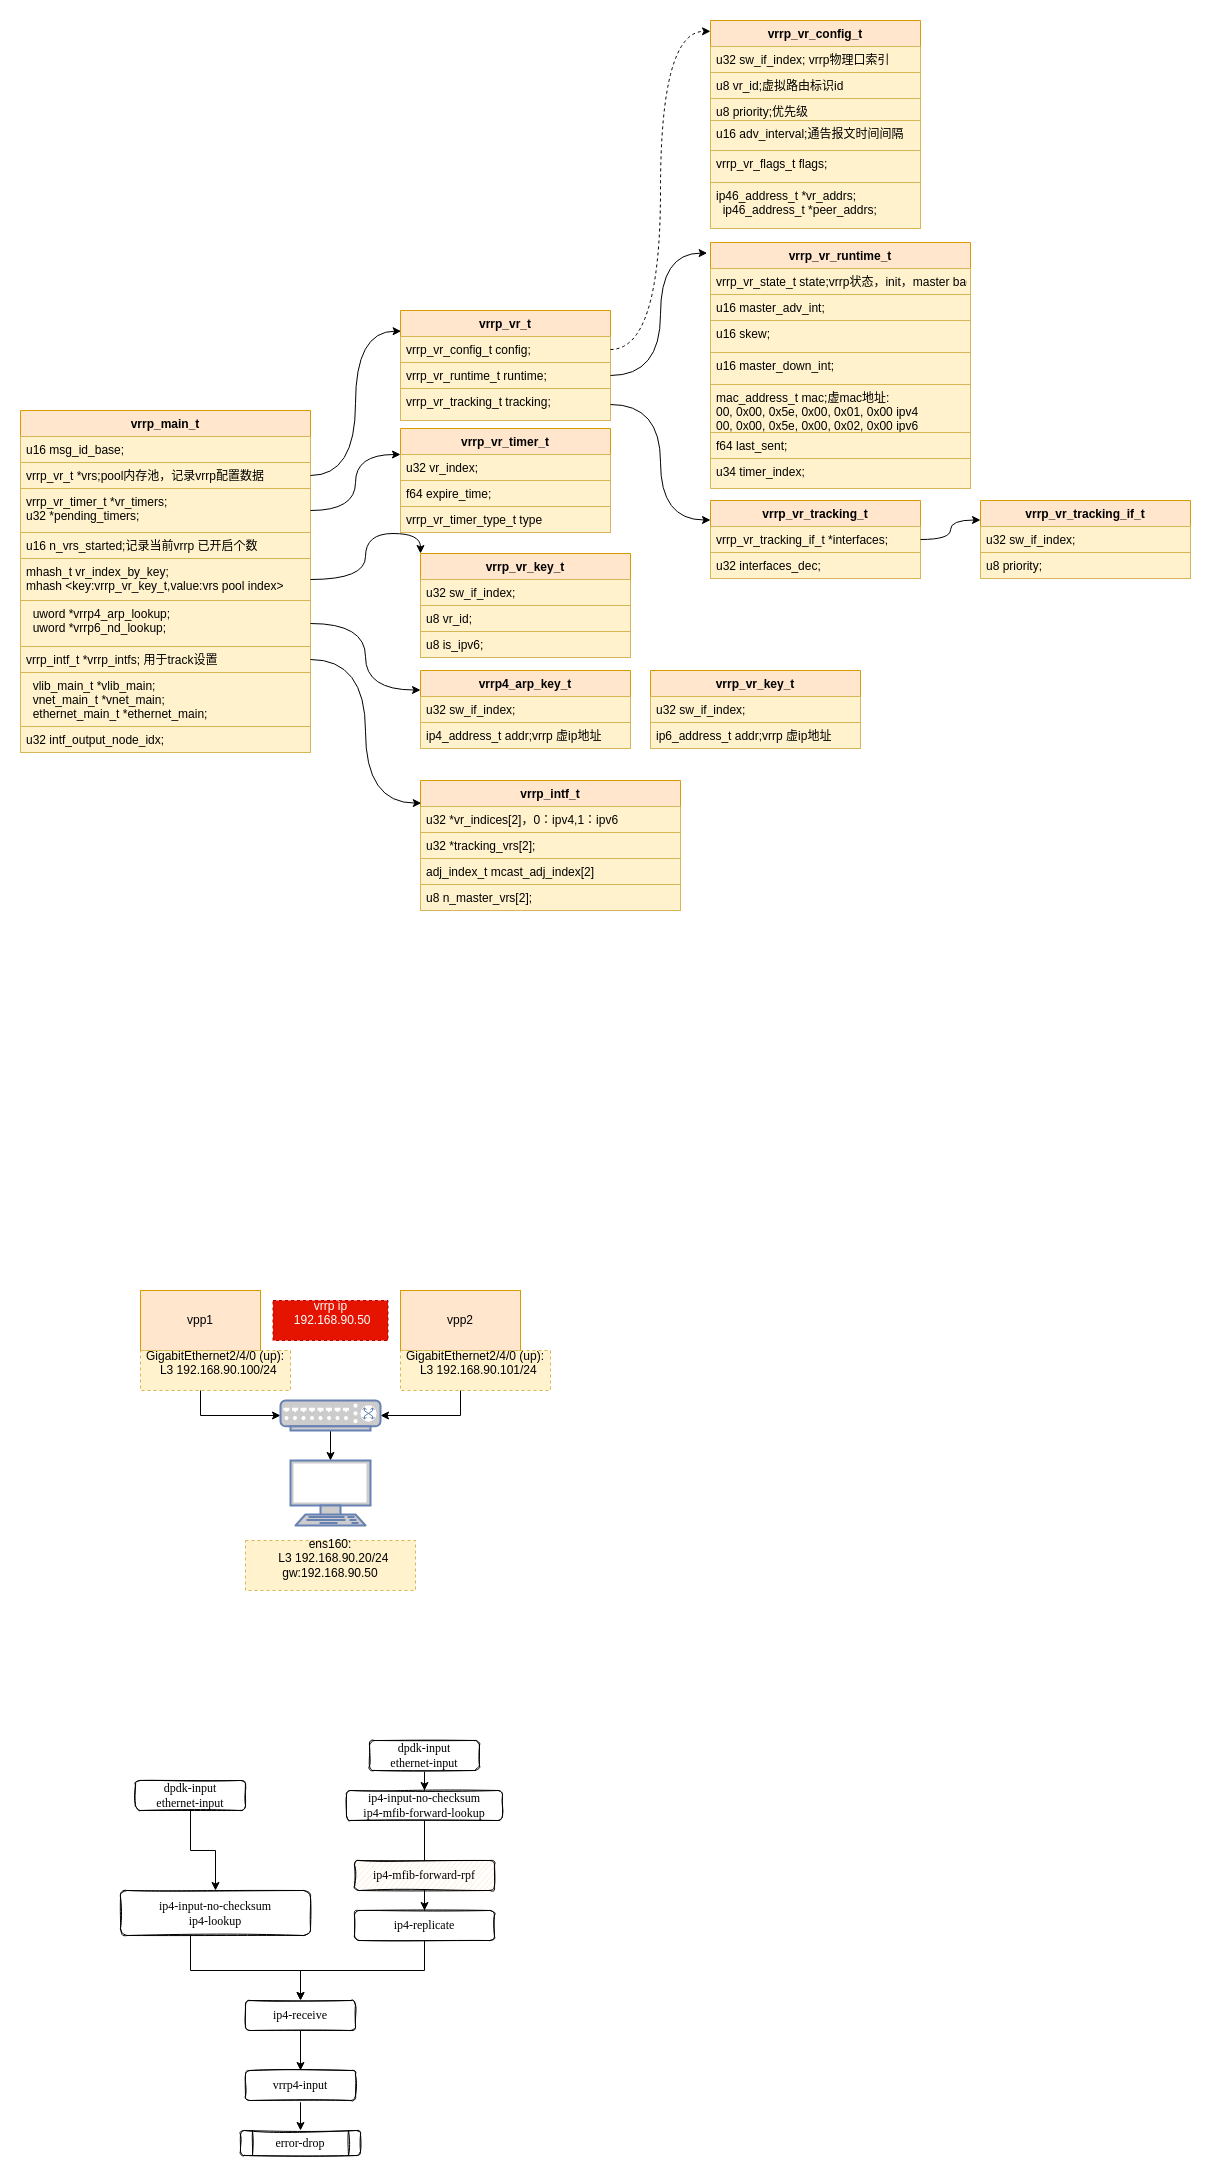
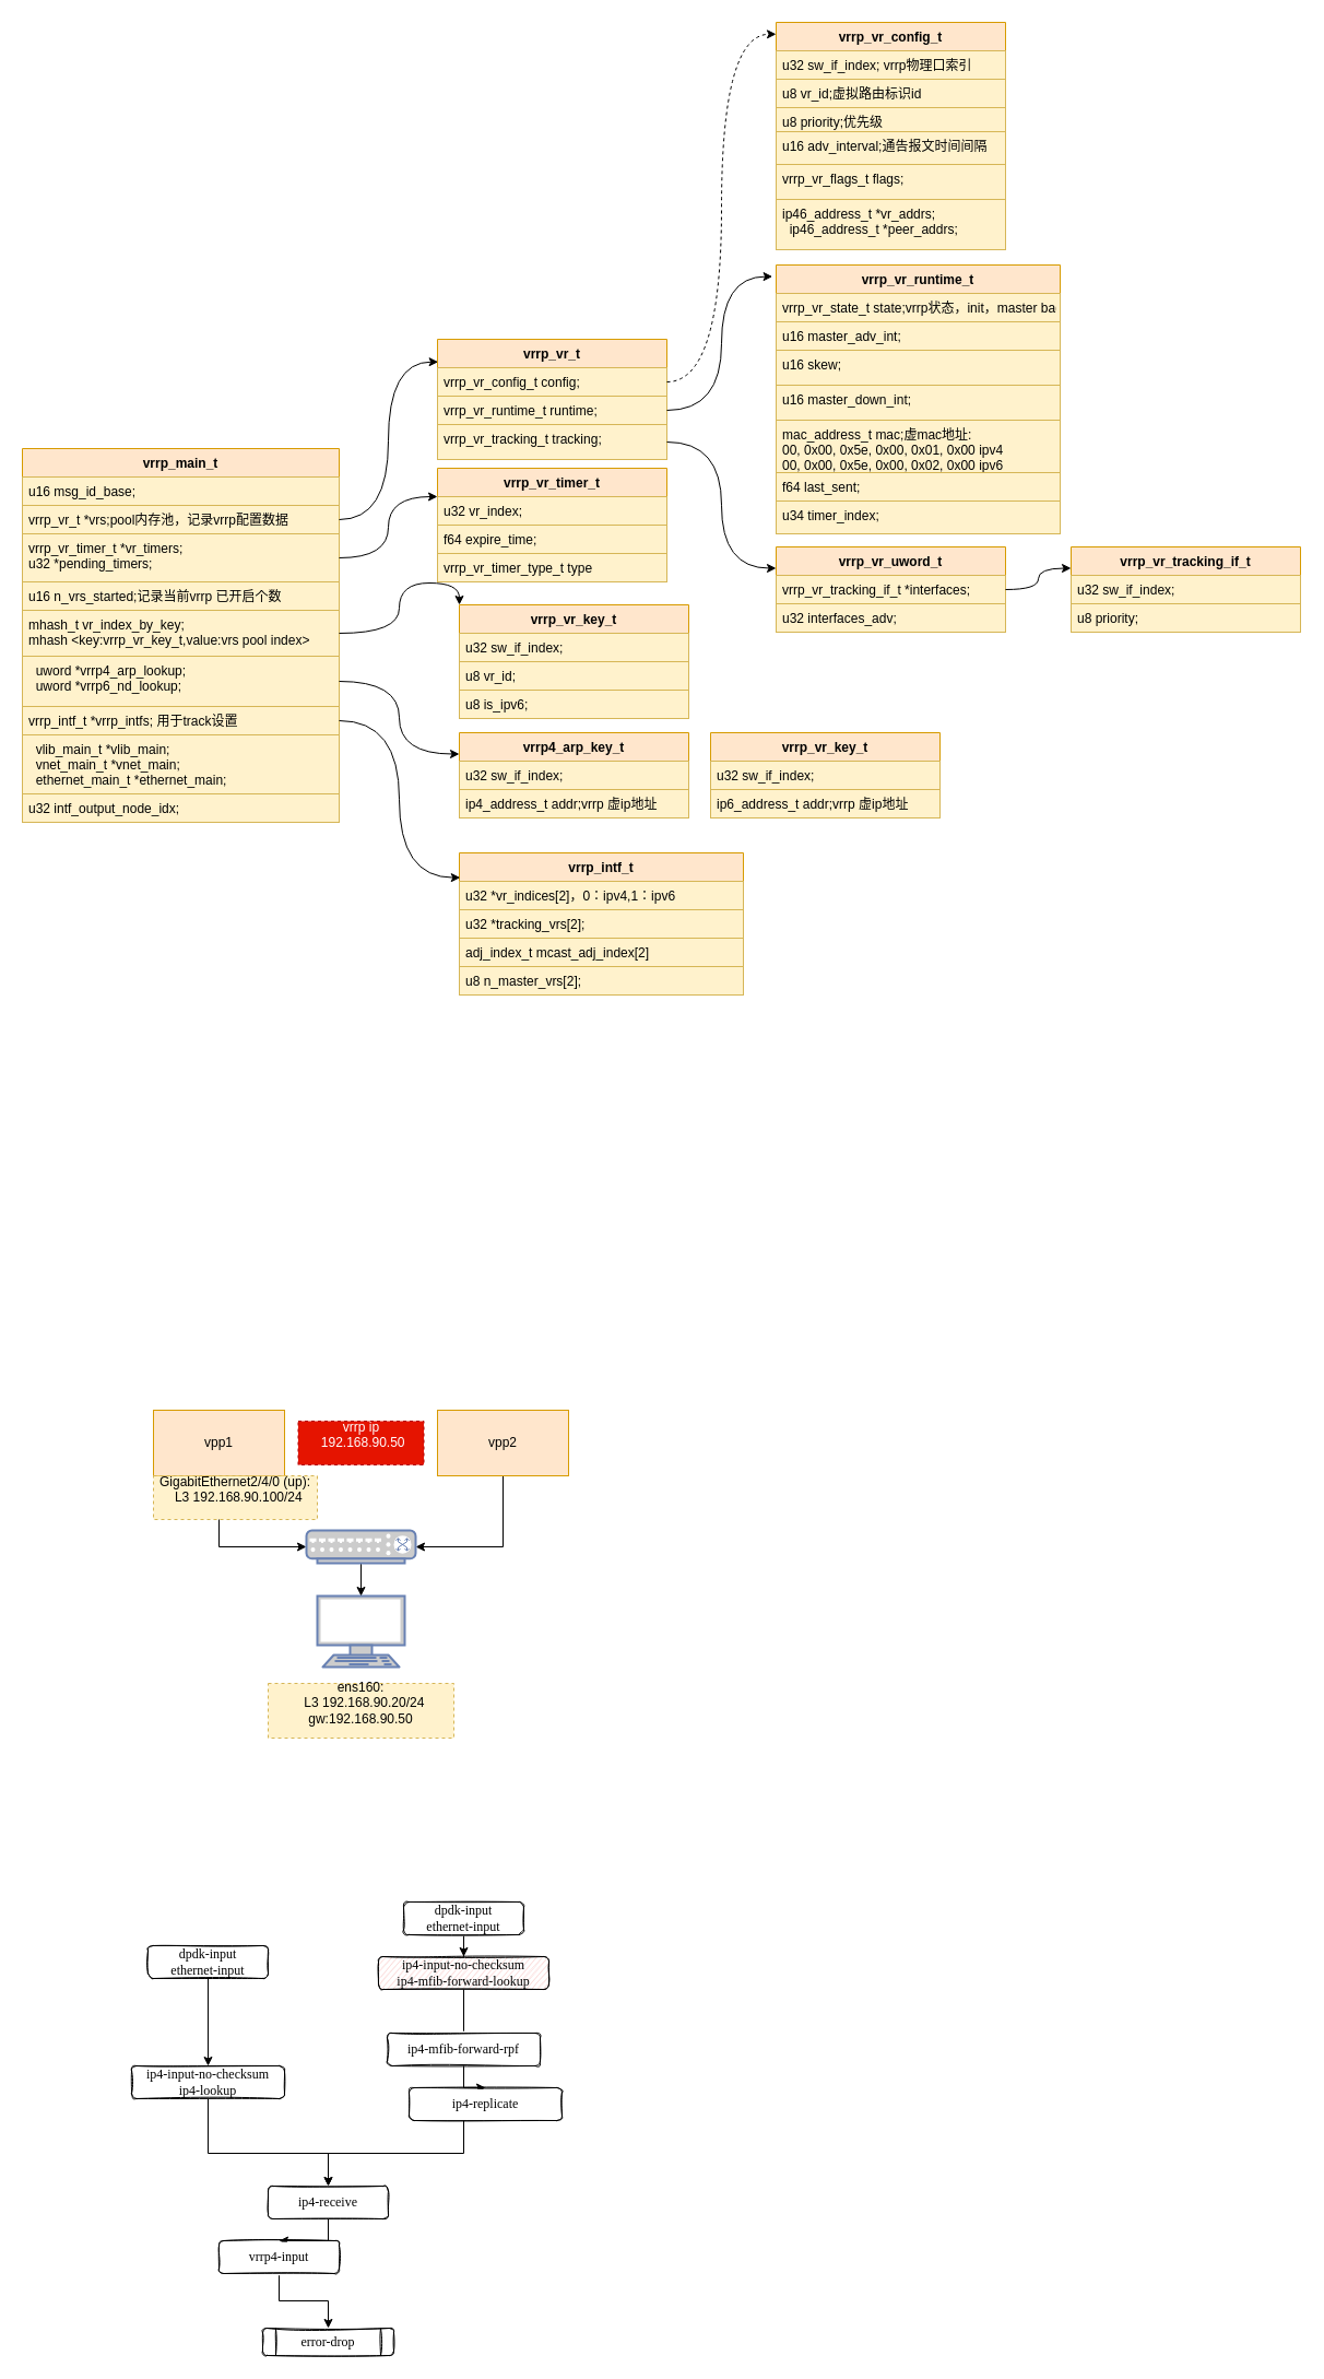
- <mxCell id="42" value="vrrp_vr_tracking_t" style="swimlane;fontStyle=1;align=center;verticalAlign=top;childLayout=stackLayout;horizontal=1;startSize=26;horizontalStack=0;resizeParent=1;resizeParentMax=0;resizeLast=0;collapsible=1;marginBottom=0;strokeColor=#d79b00;fillColor=#ffe6cc;" parent="1" vertex="1"><mxGeometry x="710" y="500" width="210" height="78" as="geometry" /></mxCell>
+ <mxCell id="42" value="vrrp_vr_uword_t" style="swimlane;fontStyle=1;align=center;verticalAlign=top;childLayout=stackLayout;horizontal=1;startSize=26;horizontalStack=0;resizeParent=1;resizeParentMax=0;resizeLast=0;collapsible=1;marginBottom=0;strokeColor=#d79b00;fillColor=#ffe6cc;" parent="1" vertex="1"><mxGeometry x="710" y="500" width="210" height="78" as="geometry" /></mxCell>
- <mxCell id="44" value="u32 interfaces_dec;" style="text;strokeColor=#d6b656;fillColor=#fff2cc;align=left;verticalAlign=top;spacingLeft=4;spacingRight=4;overflow=hidden;rotatable=0;points=[[0,0.5],[1,0.5]];portConstraint=eastwest;" parent="42" vertex="1"><mxGeometry y="52" width="210" height="26" as="geometry" /></mxCell>
+ <mxCell id="44" value="u32 interfaces_adv;" style="text;strokeColor=#d6b656;fillColor=#fff2cc;align=left;verticalAlign=top;spacingLeft=4;spacingRight=4;overflow=hidden;rotatable=0;points=[[0,0.5],[1,0.5]];portConstraint=eastwest;" parent="42" vertex="1"><mxGeometry y="52" width="210" height="26" as="geometry" /></mxCell>
- <mxCell id="10" value="&lt;div&gt;GigabitEthernet2/4/0 (up):&lt;/div&gt;&lt;div&gt;&amp;nbsp; L3 192.168.90.101/24&lt;/div&gt;&lt;div&gt;&lt;br&gt;&lt;/div&gt;" style="text;html=1;strokeColor=#d6b656;fillColor=#fff2cc;align=center;verticalAlign=middle;whiteSpace=wrap;rounded=0;dashed=1;" parent="1" vertex="1"><mxGeometry x="400" y="1350" width="150" height="40" as="geometry" /></mxCell>
- <mxCell id="88" value="ip4-input-no-checksum&lt;br&gt;ip4-mfib-forward-lookup" style="rounded=1;whiteSpace=wrap;html=1;fontFamily=Comic Sans MS;labelBackgroundColor=none;labelBorderColor=none;shadow=0;sketch=1;glass=0;" vertex="1" parent="1"><mxGeometry x="346" y="1790" width="156" height="30" as="geometry" /></mxCell>
+ <mxCell id="88" value="ip4-input-no-checksum&lt;br&gt;ip4-mfib-forward-lookup" style="rounded=1;whiteSpace=wrap;html=1;fontFamily=Comic Sans MS;labelBackgroundColor=none;labelBorderColor=none;shadow=0;sketch=1;glass=0;fillColor=#f8cecc;" vertex="1" parent="1"><mxGeometry x="346" y="1790" width="156" height="30" as="geometry" /></mxCell>
- <mxCell id="90" value="ip4-mfib-forward-rpf" style="rounded=1;whiteSpace=wrap;html=1;fontFamily=Comic Sans MS;labelBackgroundColor=none;labelBorderColor=none;shadow=0;sketch=1;glass=0;fillColor=#ffe6cc;" vertex="1" parent="1"><mxGeometry x="354" y="1860" width="140" height="30" as="geometry" /></mxCell>
+ <mxCell id="90" value="ip4-mfib-forward-rpf" style="rounded=1;whiteSpace=wrap;html=1;fontFamily=Comic Sans MS;labelBackgroundColor=none;labelBorderColor=none;shadow=0;sketch=1;glass=0;" vertex="1" parent="1"><mxGeometry x="354" y="1860" width="140" height="30" as="geometry" /></mxCell>
- <mxCell id="79" value="ip4-input-no-checksum&lt;br&gt;ip4-lookup" style="rounded=1;whiteSpace=wrap;html=1;fontFamily=Comic Sans MS;labelBackgroundColor=none;labelBorderColor=none;shadow=0;sketch=1;glass=0;" vertex="1" parent="1"><mxGeometry x="120" y="1890" width="190" height="45" as="geometry" /></mxCell>
+ <mxCell id="79" value="ip4-input-no-checksum&lt;br&gt;ip4-lookup" style="rounded=1;whiteSpace=wrap;html=1;fontFamily=Comic Sans MS;labelBackgroundColor=none;labelBorderColor=none;shadow=0;sketch=1;glass=0;" vertex="1" parent="1"><mxGeometry x="120" y="1890" width="140" height="30" as="geometry" /></mxCell>
- <mxCell id="92" value="ip4-replicate" style="rounded=1;whiteSpace=wrap;html=1;fontFamily=Comic Sans MS;labelBackgroundColor=none;labelBorderColor=none;shadow=0;sketch=1;glass=0;" vertex="1" parent="1"><mxGeometry x="354" y="1910" width="140" height="30" as="geometry" /></mxCell>
+ <mxCell id="92" value="ip4-replicate" style="rounded=1;whiteSpace=wrap;html=1;fontFamily=Comic Sans MS;labelBackgroundColor=none;labelBorderColor=none;shadow=0;sketch=1;glass=0;" vertex="1" parent="1"><mxGeometry x="374" y="1910" width="140" height="30" as="geometry" /></mxCell>
- <mxCell id="83" value="vrrp4-input" style="rounded=1;whiteSpace=wrap;html=1;fontFamily=Comic Sans MS;labelBackgroundColor=none;labelBorderColor=none;shadow=0;sketch=1;glass=0;" vertex="1" parent="1"><mxGeometry x="245" y="2070" width="110" height="30" as="geometry" /></mxCell>
+ <mxCell id="83" value="vrrp4-input" style="rounded=1;whiteSpace=wrap;html=1;fontFamily=Comic Sans MS;labelBackgroundColor=none;labelBorderColor=none;shadow=0;sketch=1;glass=0;" vertex="1" parent="1"><mxGeometry x="200" y="2050" width="110" height="30" as="geometry" /></mxCell>
